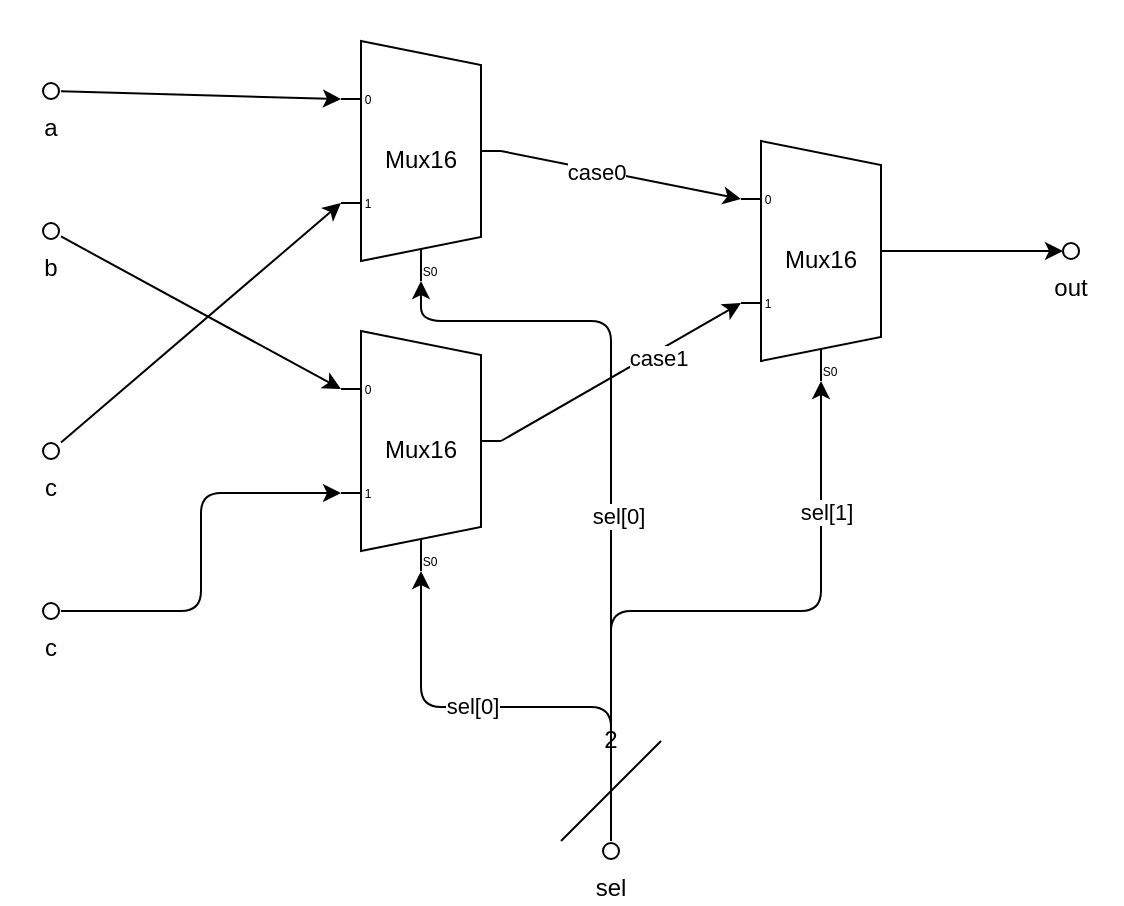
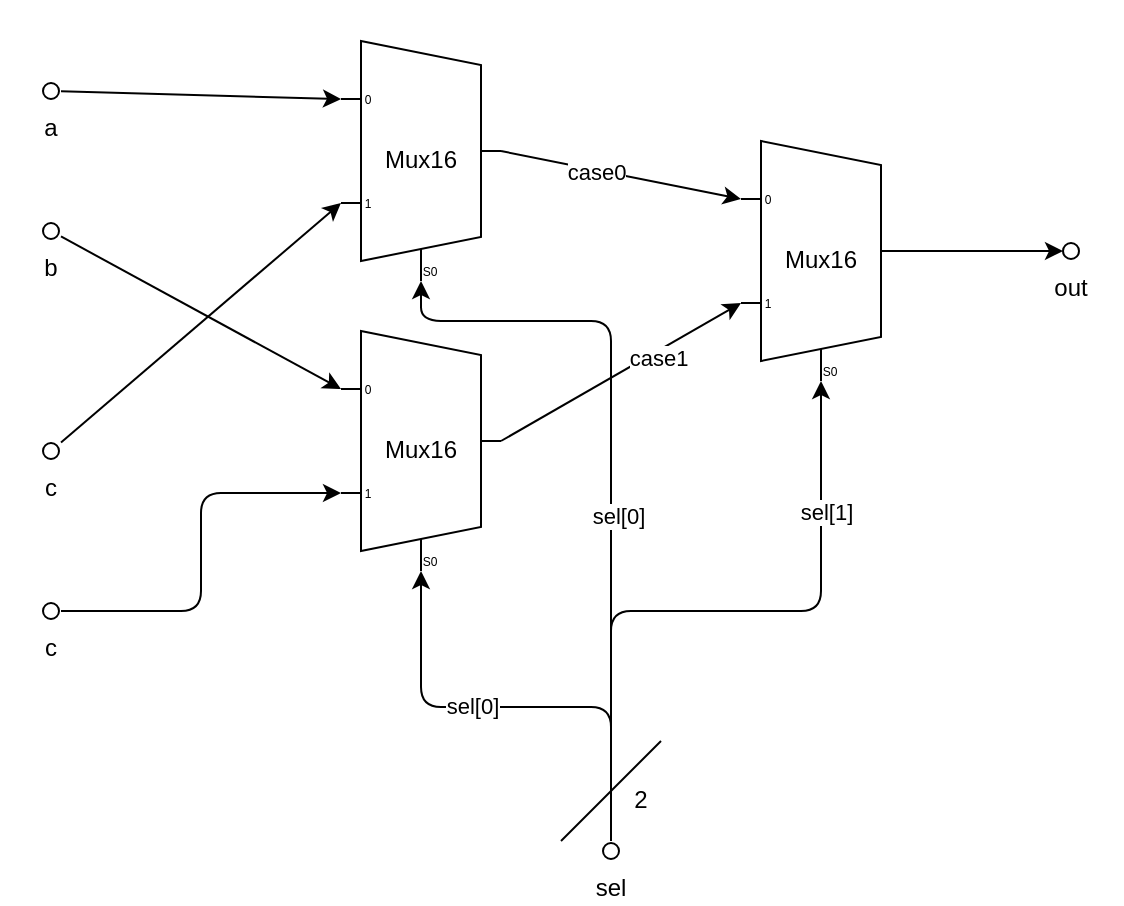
- <mxCell id="19" value="2" style="text;html=1;align=center;verticalAlign=middle;resizable=0;points=[];autosize=1;strokeColor=none;" vertex="1" parent="1"><mxGeometry x="295" y="360" width="20" height="20" as="geometry" /></mxCell>
+ <mxCell id="19" value="2" style="text;html=1;align=center;verticalAlign=middle;resizable=0;points=[];autosize=1;strokeColor=none;" vertex="1" parent="1"><mxGeometry x="310" y="390" width="20" height="20" as="geometry" /></mxCell>
